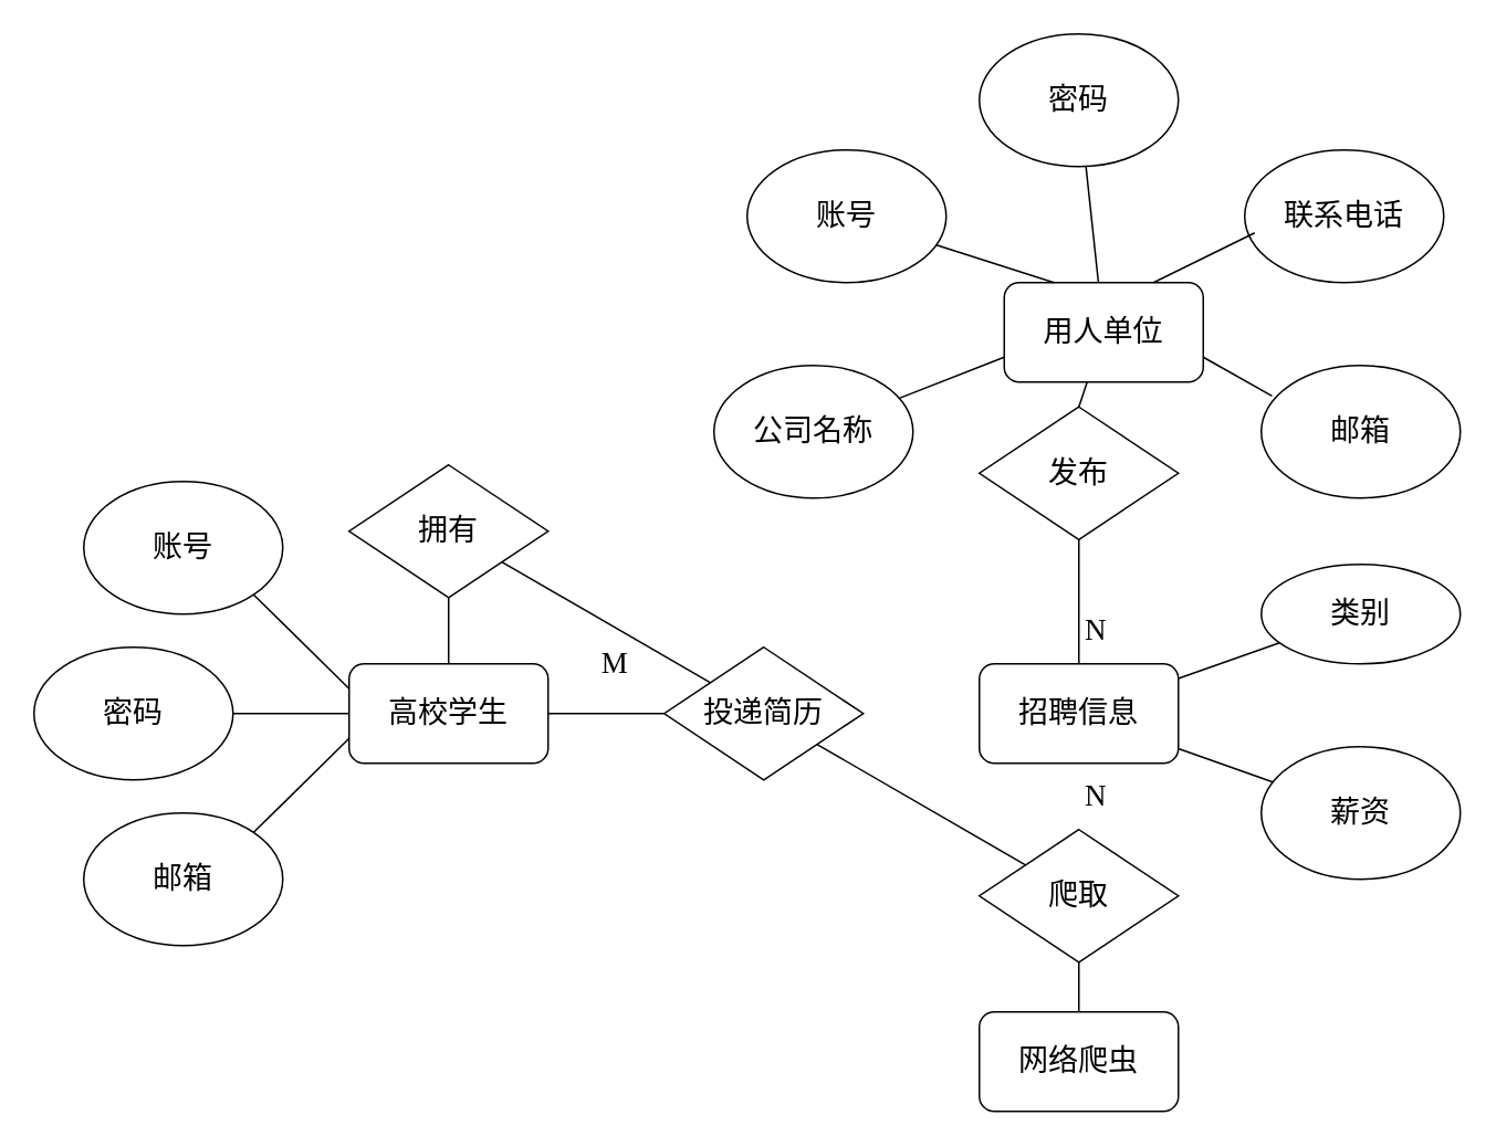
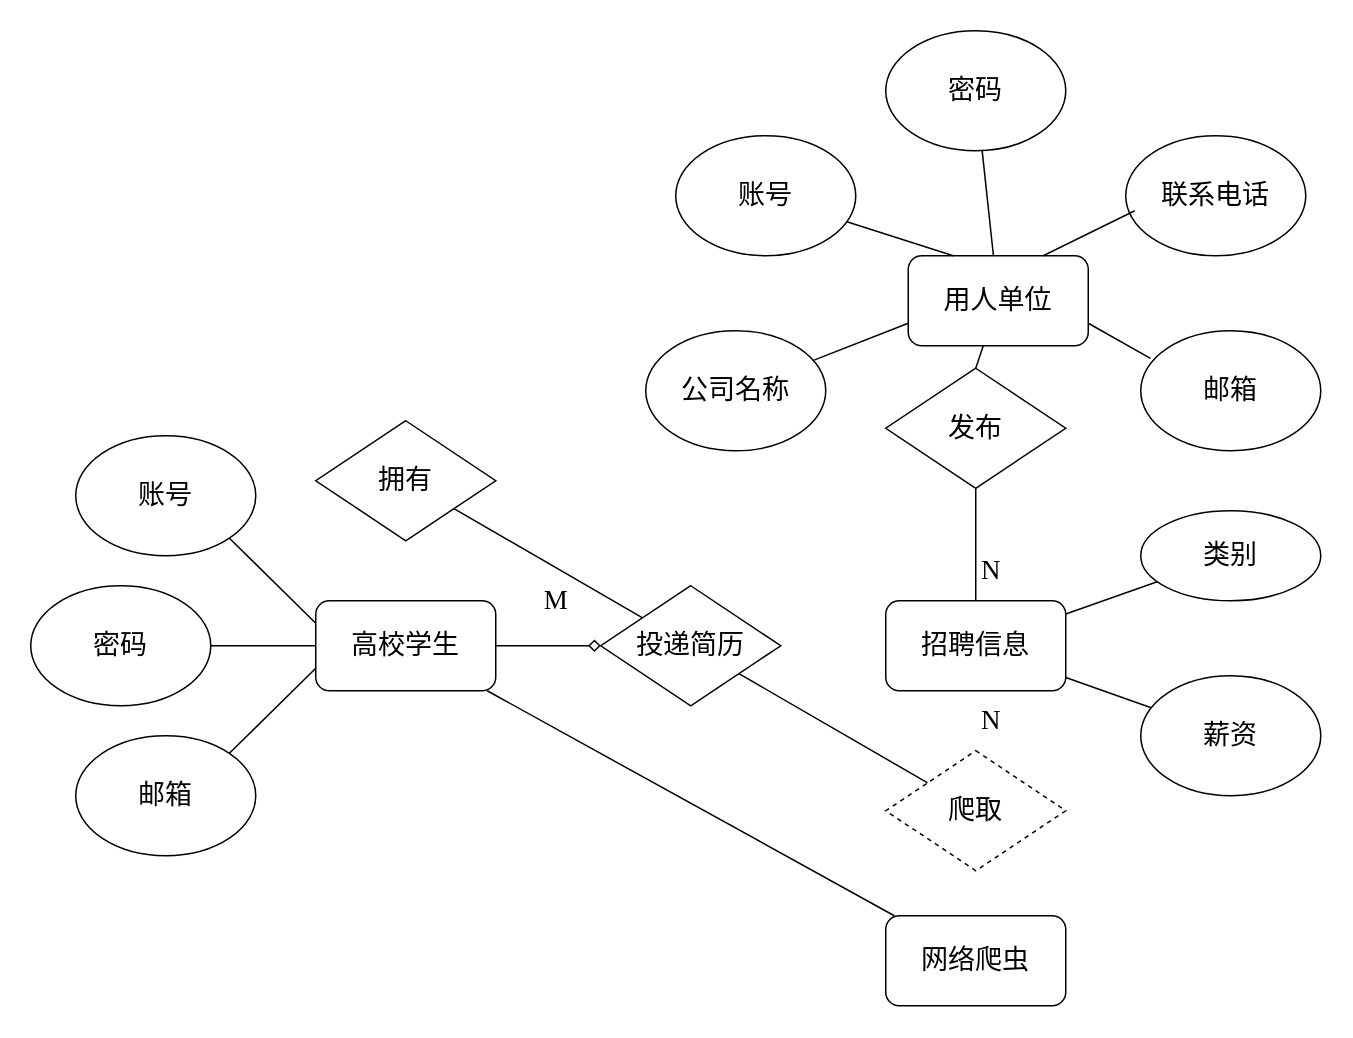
- <mxCell id="5" value="" style="edgeStyle=none;html=1;endArrow=none;endFill=0;fontSize=18;labelBackgroundColor=none;fillColor=none;fontFamily=宋体;" parent="1" source="6" target="10" edge="1"><mxGeometry relative="1" as="geometry" /></mxCell>
+ <mxCell id="5" value="" style="edgeStyle=none;html=1;endArrow=none;endFill=0;fontSize=18;labelBackgroundColor=none;fillColor=none;fontFamily=宋体;" parent="1" source="6" target="38" edge="1"><mxGeometry relative="1" as="geometry" /></mxCell>
- <mxCell id="4" style="edgeStyle=none;html=1;entryX=0;entryY=0.5;entryDx=0;entryDy=0;endArrow=none;endFill=0;fontSize=18;labelBackgroundColor=none;fillColor=none;fontFamily=宋体;" parent="1" source="6" target="30" edge="1"><mxGeometry relative="1" as="geometry" /></mxCell>
+ <mxCell id="4" style="edgeStyle=none;html=1;entryX=0;entryY=0.5;entryDx=0;entryDy=0;endArrow=diamond;endFill=0;fontSize=18;labelBackgroundColor=none;fillColor=none;fontFamily=宋体;" parent="1" source="6" target="30" edge="1"><mxGeometry relative="1" as="geometry" /></mxCell>
- <mxCell id="36" value="爬取" style="rhombus;whiteSpace=wrap;html=1;fontSize=18;labelBackgroundColor=none;fillColor=none;fontFamily=宋体;" parent="1" vertex="1"><mxGeometry x="590" y="500" width="120" height="80" as="geometry" /></mxCell>
+ <mxCell id="36" value="爬取" style="rhombus;whiteSpace=wrap;html=1;fontSize=18;labelBackgroundColor=none;fillColor=none;fontFamily=宋体;dashed=1;" parent="1" vertex="1"><mxGeometry x="590" y="500" width="120" height="80" as="geometry" /></mxCell>
- <mxCell id="37" value="" style="edgeStyle=none;html=1;labelBackgroundColor=none;fontSize=18;endArrow=none;endFill=0;fontFamily=宋体;" parent="1" source="38" target="36" edge="1"><mxGeometry relative="1" as="geometry" /></mxCell>
